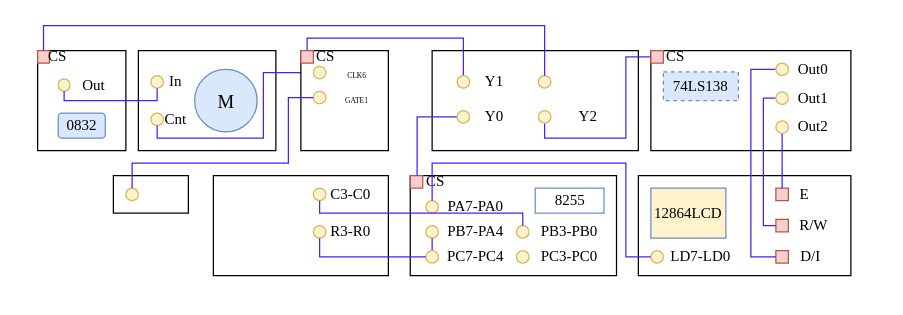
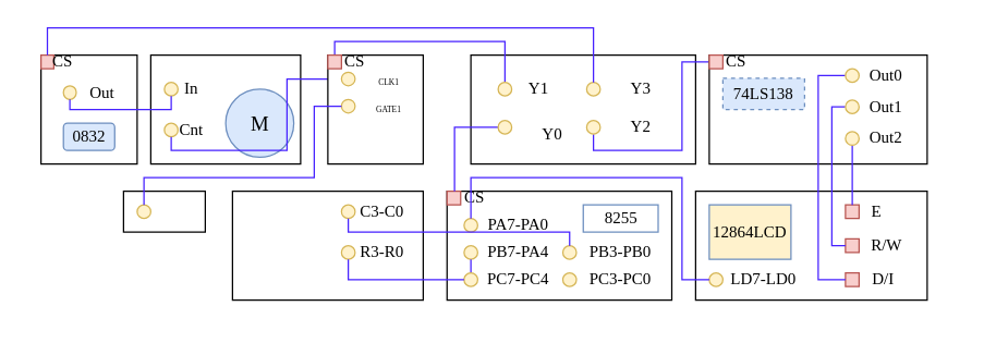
- <mxCell id="90" value="&lt;font face=&quot;Times New Roman&quot;&gt;&lt;span style=&quot;font-size: 6px&quot;&gt;CLK6&lt;/span&gt;&lt;/font&gt;" style="text;html=1;strokeColor=none;fillColor=none;align=center;verticalAlign=middle;whiteSpace=wrap;rounded=0;" vertex="1" parent="83"><mxGeometry x="30" y="10" width="30" height="15" as="geometry" /></mxCell>
+ <mxCell id="90" value="&lt;font face=&quot;Times New Roman&quot;&gt;&lt;span style=&quot;font-size: 6px&quot;&gt;CLK1&lt;/span&gt;&lt;/font&gt;" style="text;html=1;strokeColor=none;fillColor=none;align=center;verticalAlign=middle;whiteSpace=wrap;rounded=0;" vertex="1" parent="83"><mxGeometry x="30" y="10" width="30" height="15" as="geometry" /></mxCell>
+ <mxCell id="59" value="&lt;font face=&quot;Times New Roman&quot;&gt;Y3&lt;br&gt;&lt;/font&gt;" style="text;html=1;strokeColor=none;fillColor=none;align=center;verticalAlign=middle;whiteSpace=wrap;rounded=0;" parent="1" vertex="1"><mxGeometry x="460" y="57" width="20" height="16" as="geometry" /></mxCell>
- <mxCell id="50" value="&lt;font face=&quot;Times New Roman&quot; style=&quot;font-size: 18px&quot;&gt;&lt;sup&gt;M&lt;/sup&gt;&lt;/font&gt;" style="verticalLabelPosition=middle;shadow=0;dashed=0;align=center;html=1;verticalAlign=middle;strokeWidth=1;shape=ellipse;aspect=fixed;fontSize=35;fillColor=#dae8fc;strokeColor=#6c8ebf;" parent="48" vertex="1"><mxGeometry x="45" y="15" width="50" height="50" as="geometry" /></mxCell>
+ <mxCell id="50" value="&lt;font face=&quot;Times New Roman&quot; style=&quot;font-size: 18px&quot;&gt;&lt;sup&gt;M&lt;/sup&gt;&lt;/font&gt;" style="verticalLabelPosition=middle;shadow=0;dashed=0;align=center;html=1;verticalAlign=middle;strokeWidth=1;shape=ellipse;aspect=fixed;fontSize=35;fillColor=#dae8fc;strokeColor=#6c8ebf;" parent="48" vertex="1"><mxGeometry x="55" y="25" width="50" height="50" as="geometry" /></mxCell>
- <mxCell id="60" value="&lt;font face=&quot;Times New Roman&quot;&gt;Y0&lt;br&gt;&lt;/font&gt;" style="text;html=1;strokeColor=none;fillColor=none;align=center;verticalAlign=middle;whiteSpace=wrap;rounded=0;" parent="1" vertex="1"><mxGeometry x="385" y="85" width="20" height="16" as="geometry" /></mxCell>
+ <mxCell id="60" value="&lt;font face=&quot;Times New Roman&quot;&gt;Y0&lt;br&gt;&lt;/font&gt;" style="text;html=1;strokeColor=none;fillColor=none;align=center;verticalAlign=middle;whiteSpace=wrap;rounded=0;" parent="1" vertex="1"><mxGeometry x="395" y="90" width="20" height="16" as="geometry" /></mxCell>
